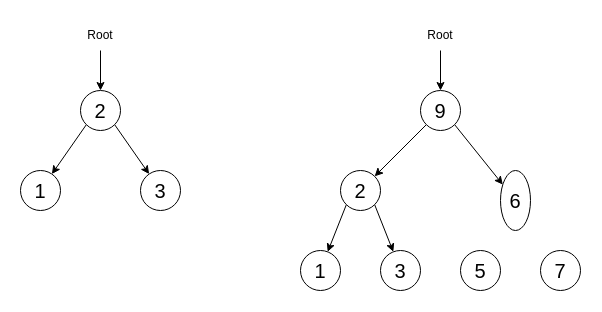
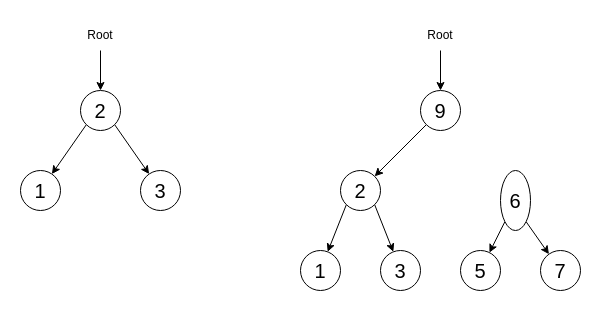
- <mxCell id="10" style="edgeStyle=none;rounded=0;orthogonalLoop=1;jettySize=auto;html=1;exitX=1;exitY=1;exitDx=0;exitDy=0;" edge="1" source="11" target="19" parent="1"><mxGeometry relative="1" as="geometry" /></mxCell>
+ <mxCell id="17" style="edgeStyle=none;rounded=0;orthogonalLoop=1;jettySize=auto;html=1;exitX=0;exitY=1;exitDx=0;exitDy=0;" edge="1" parent="1" source="19" target="22"><mxGeometry relative="1" as="geometry" /></mxCell>
+ <mxCell id="18" style="edgeStyle=none;rounded=0;orthogonalLoop=1;jettySize=auto;html=1;exitX=1;exitY=1;exitDx=0;exitDy=0;" edge="1" parent="1" source="19" target="23"><mxGeometry relative="1" as="geometry" /></mxCell>
